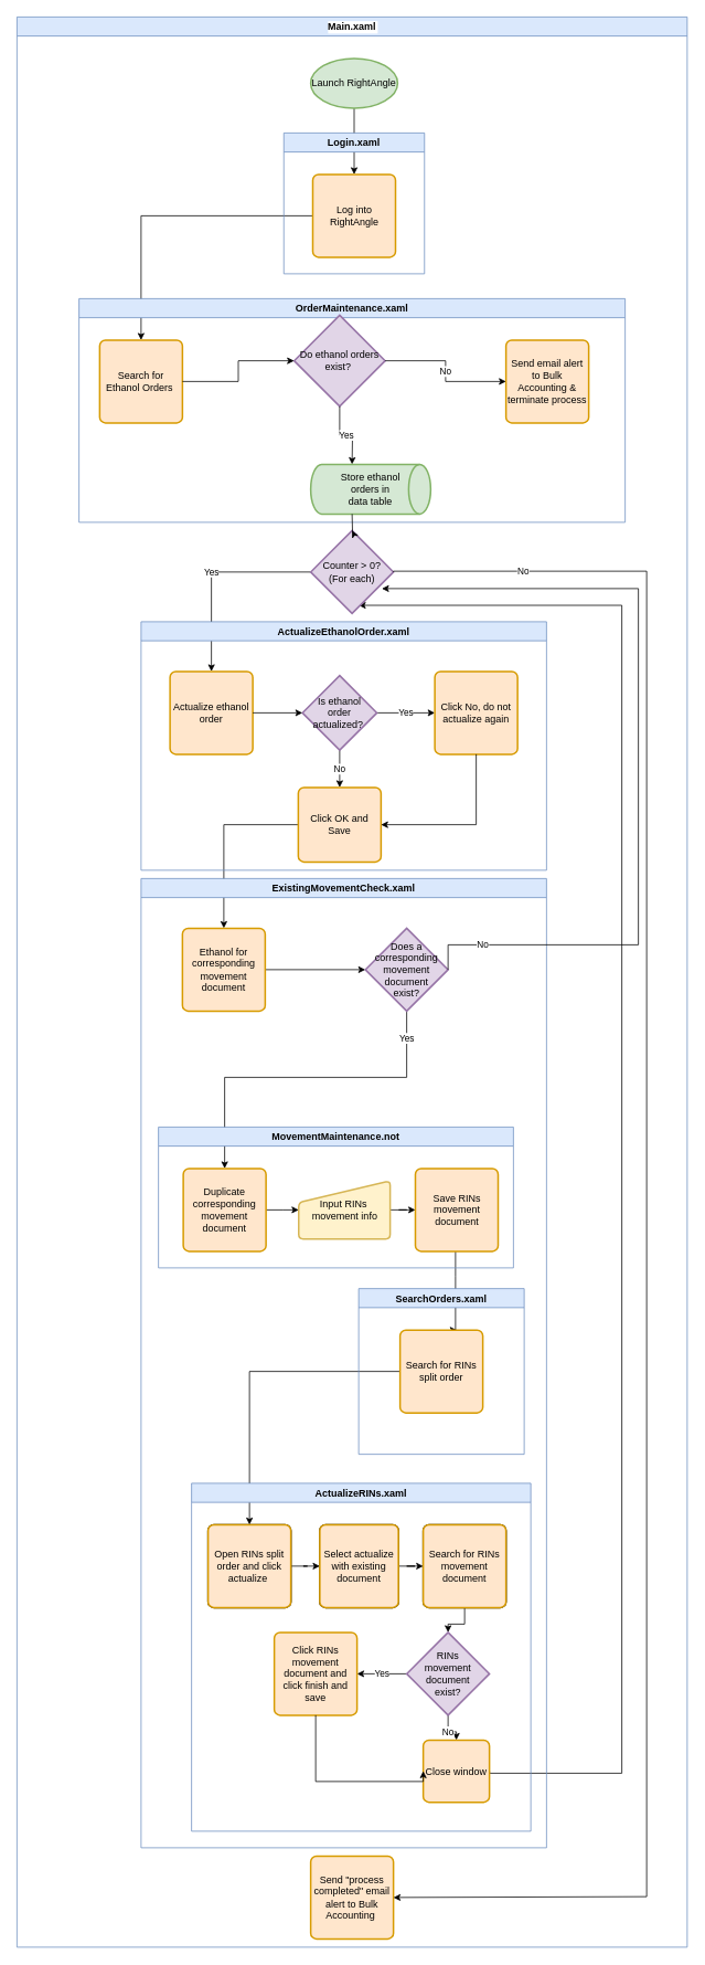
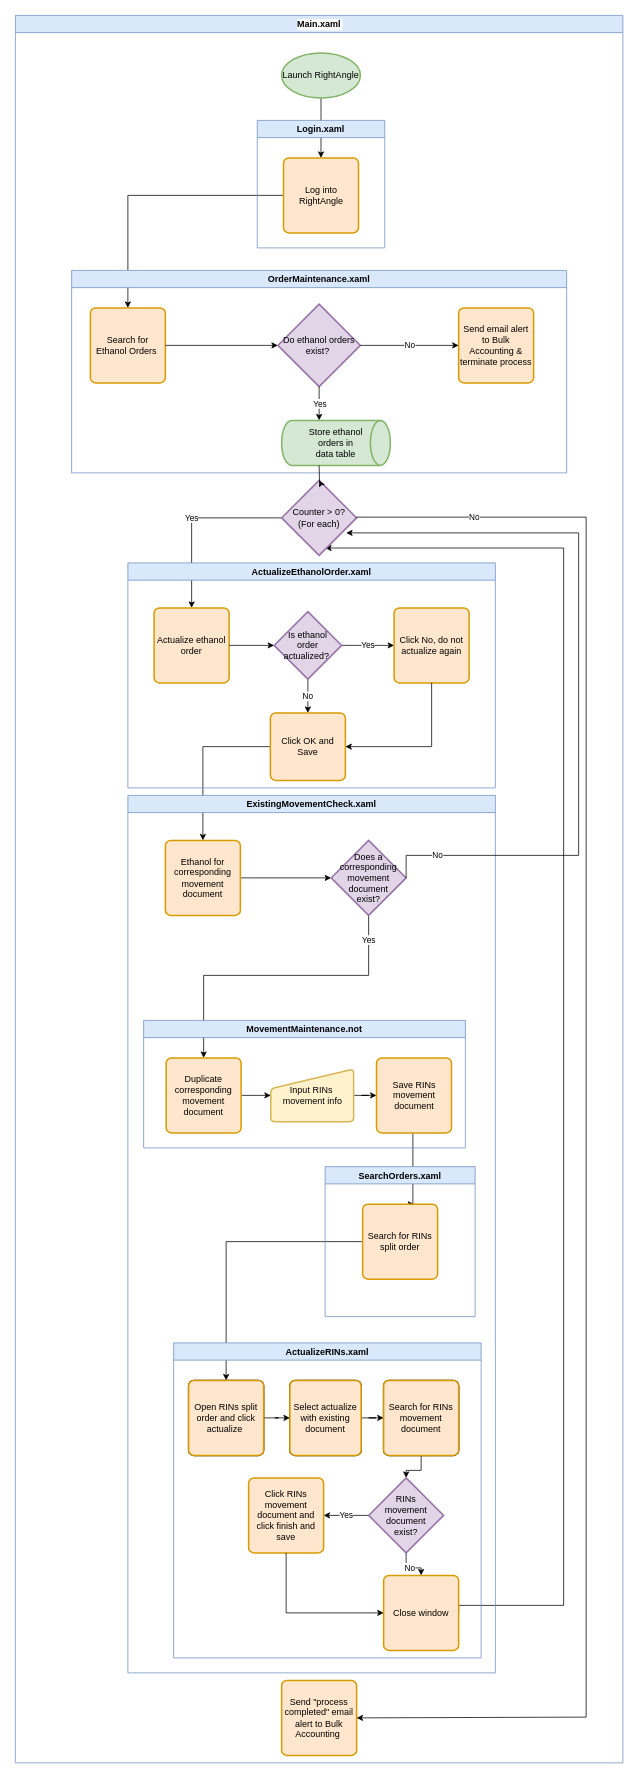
- <mxCell id="53" value="Do ethanol orders exist?&amp;nbsp;" style="strokeWidth=2;html=1;shape=mxgraph.flowchart.decision;whiteSpace=wrap;fillColor=#e1d5e7;strokeColor=#9673a6;" vertex="1" parent="51"><mxGeometry x="260" y="20" width="110" height="110" as="geometry" /></mxCell>
+ <mxCell id="53" value="Do ethanol orders exist?&amp;nbsp;" style="strokeWidth=2;html=1;shape=mxgraph.flowchart.decision;whiteSpace=wrap;fillColor=#e1d5e7;strokeColor=#9673a6;" vertex="1" parent="51"><mxGeometry x="275" y="45" width="110" height="110" as="geometry" /></mxCell>
- <mxCell id="46" value="Close window" style="rounded=1;whiteSpace=wrap;html=1;absoluteArcSize=1;arcSize=14;strokeWidth=2;labelBackgroundColor=none;fillColor=#ffe6cc;strokeColor=#d79b00;" vertex="1" parent="35"><mxGeometry x="280" y="310" width="80" height="75" as="geometry" /></mxCell>
+ <mxCell id="46" value="Close window" style="rounded=1;whiteSpace=wrap;html=1;absoluteArcSize=1;arcSize=14;strokeWidth=2;labelBackgroundColor=none;fillColor=#ffe6cc;strokeColor=#d79b00;" vertex="1" parent="35"><mxGeometry x="280" y="310" width="100" height="100" as="geometry" /></mxCell>
